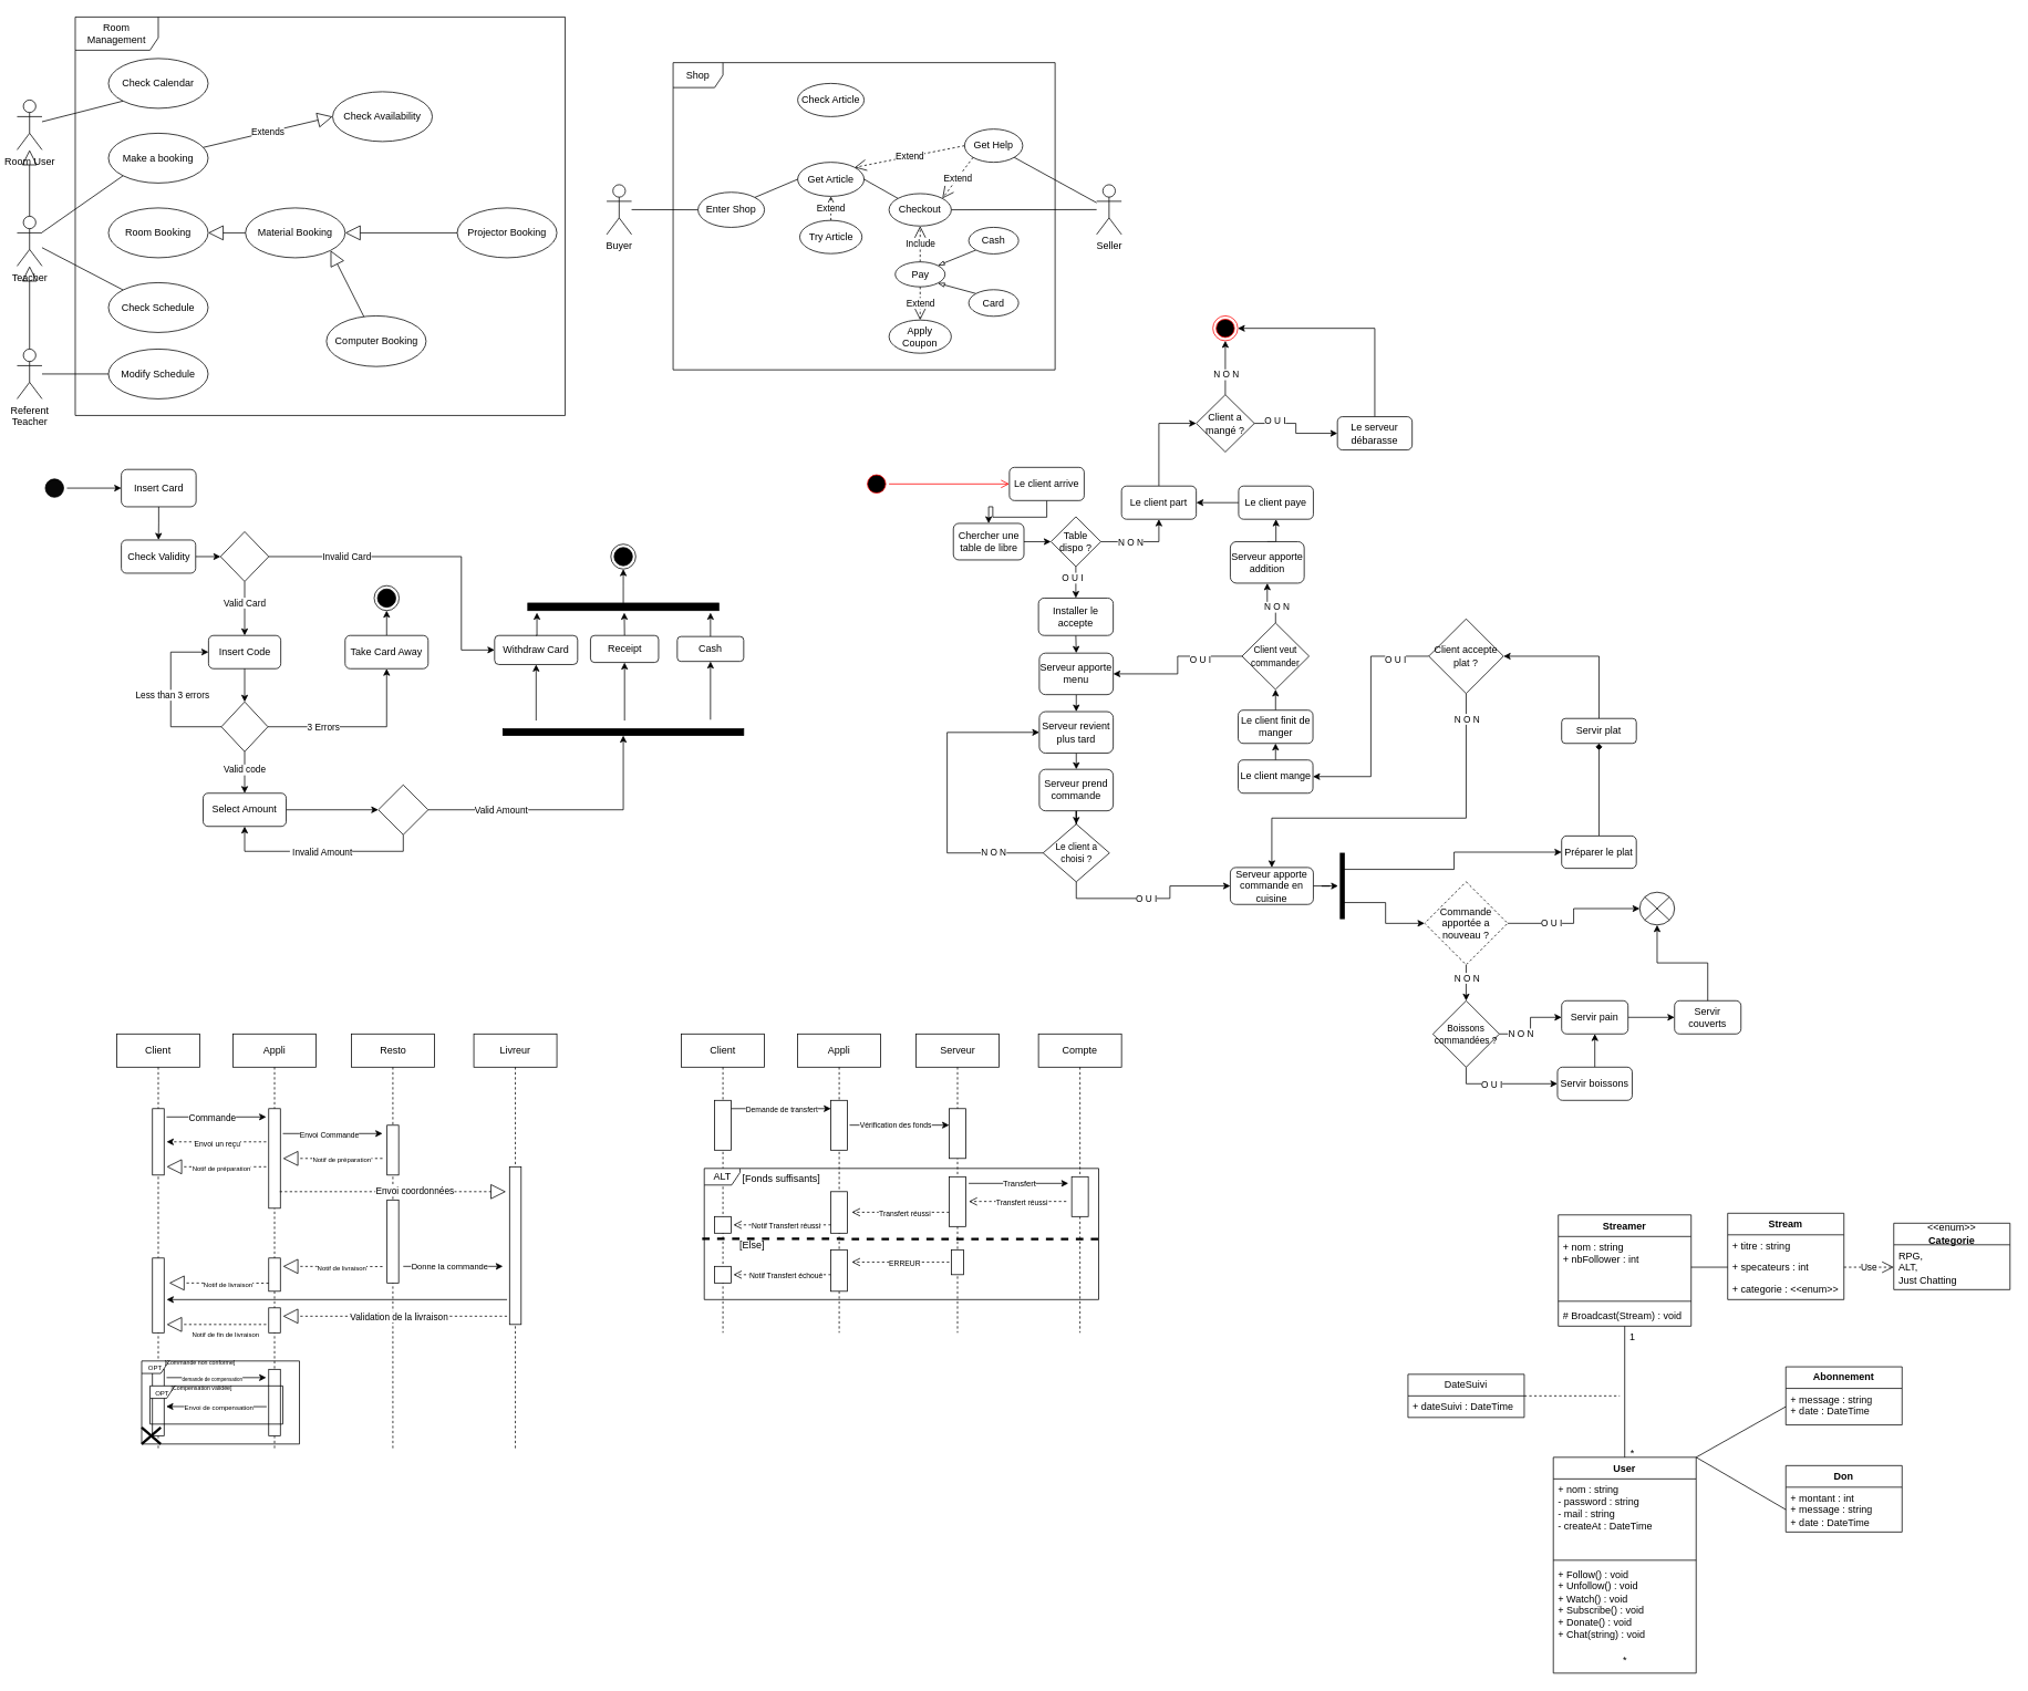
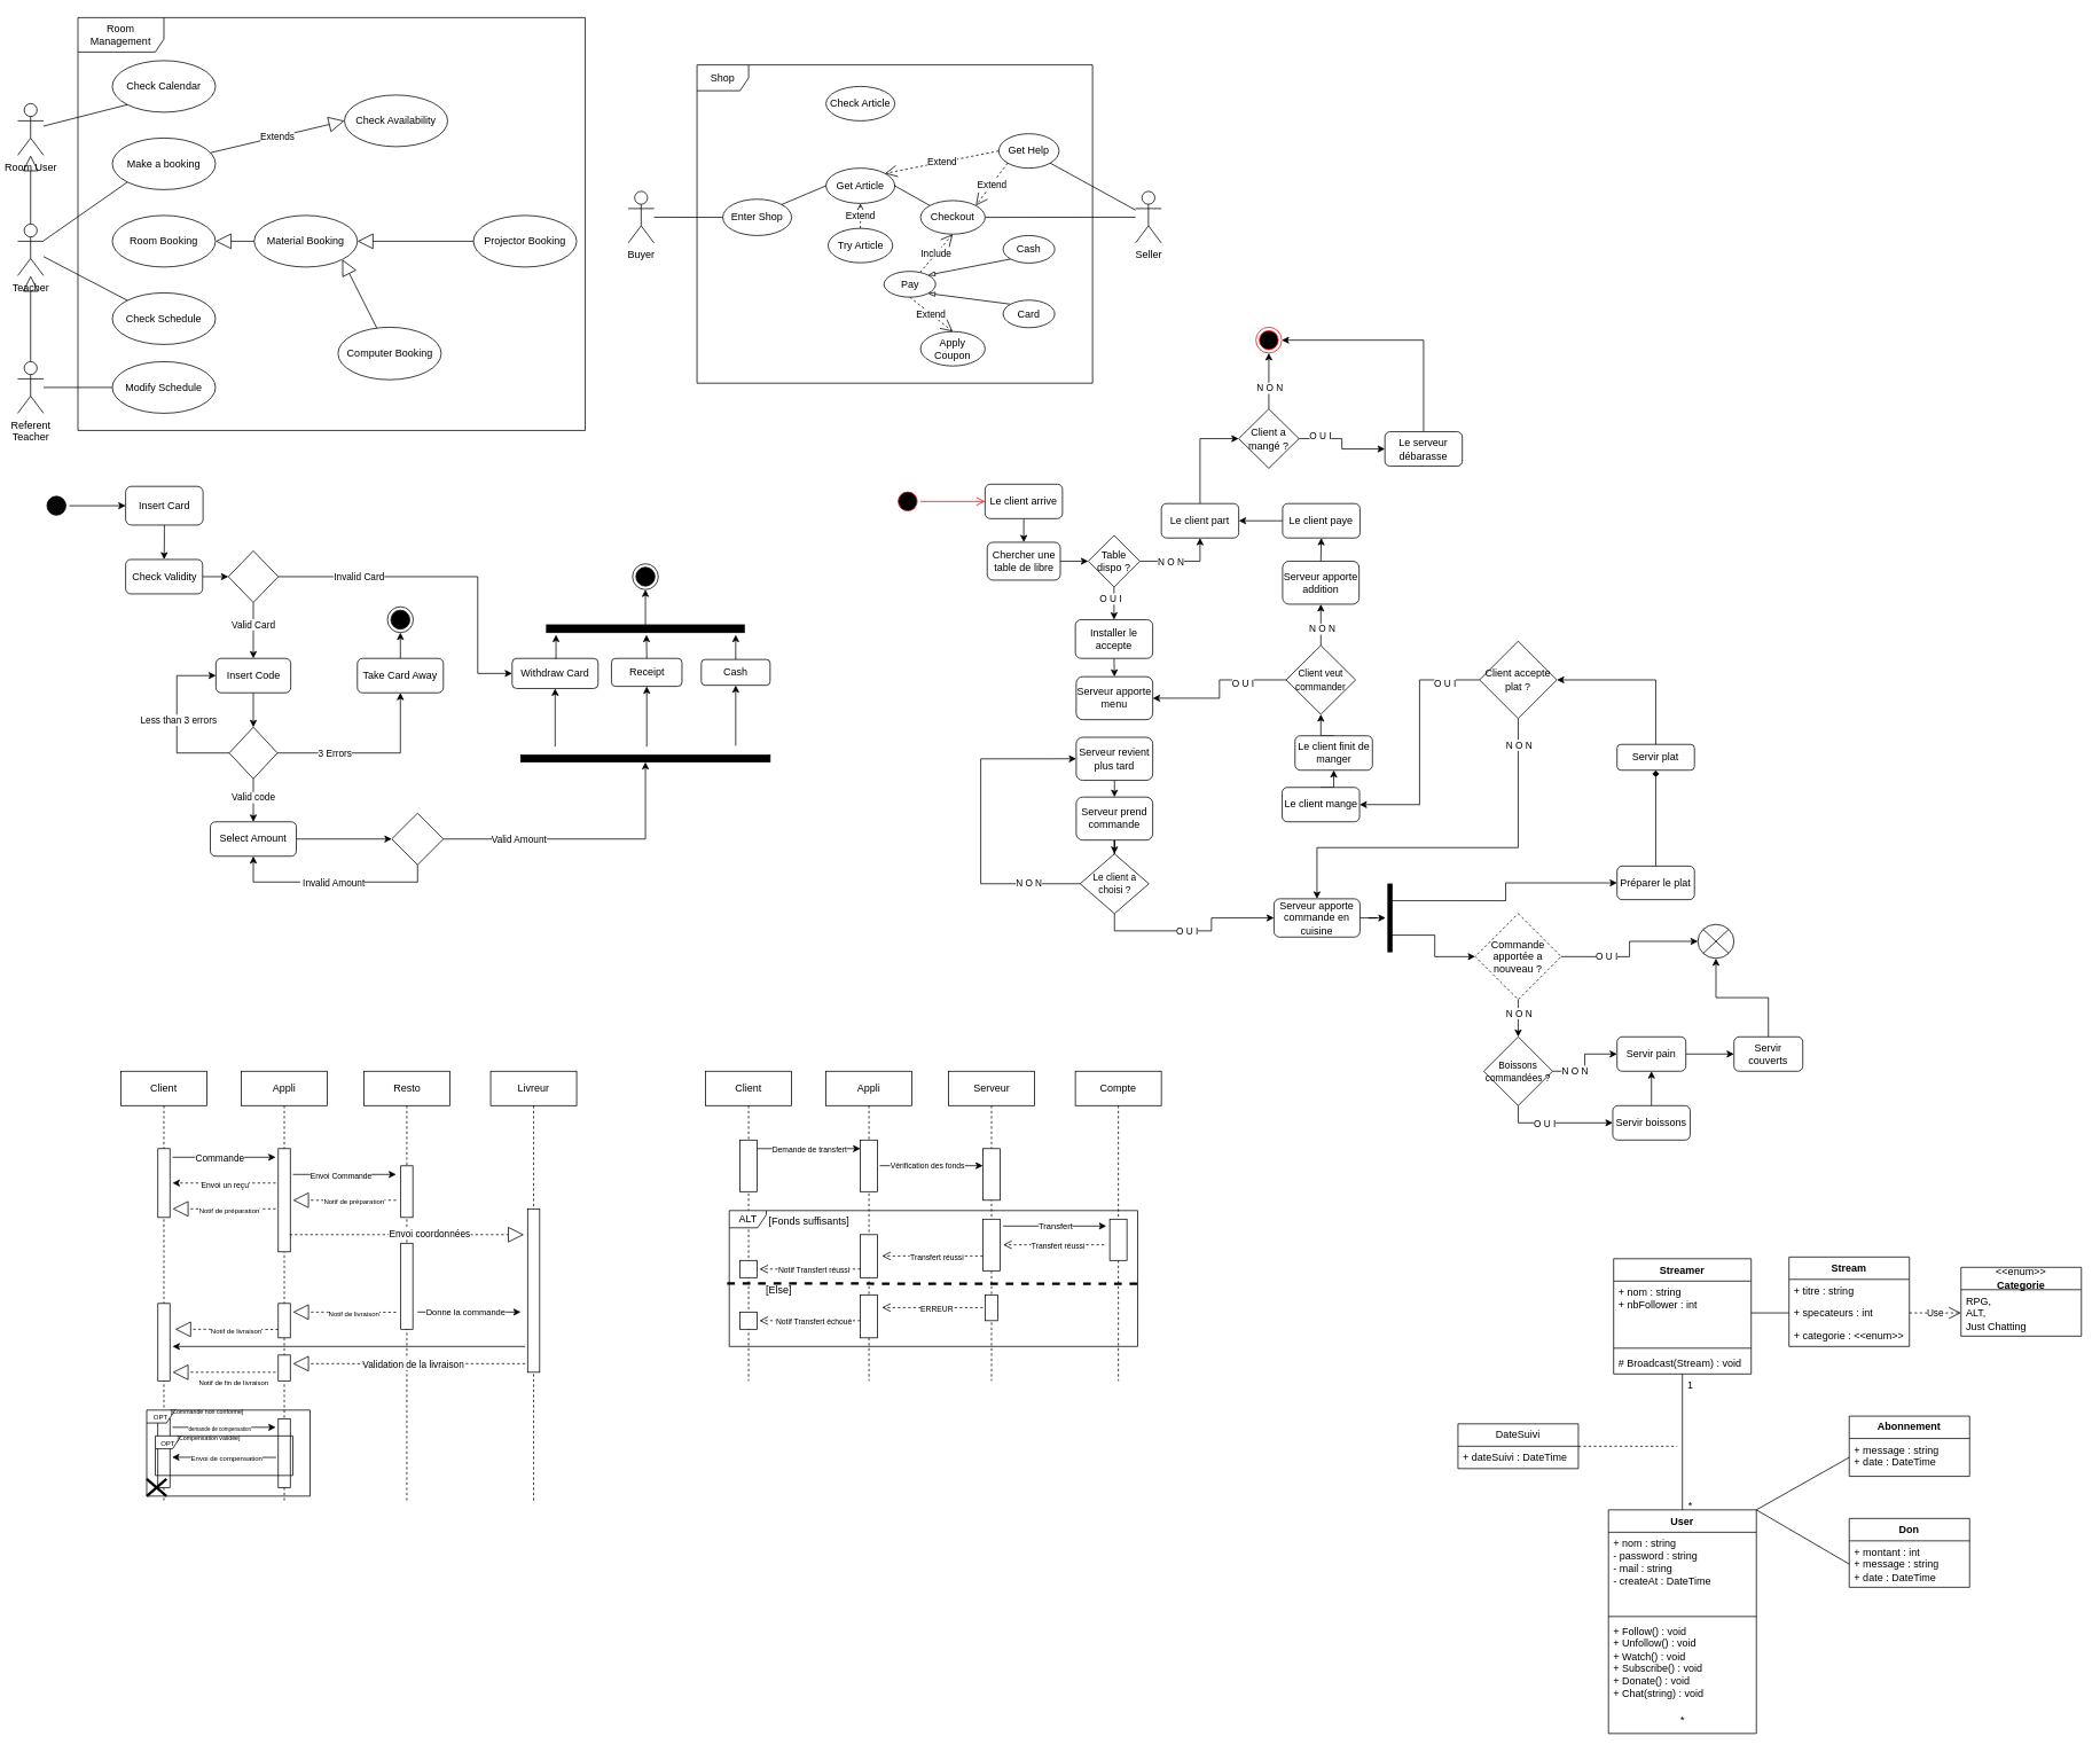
- <mxCell id="29" value="Pay" style="ellipse;whiteSpace=wrap;html=1;" parent="1" vertex="1"><mxGeometry x="1077.5" y="315" width="60" height="30" as="geometry" /></mxCell>
+ <mxCell id="29" value="Pay" style="ellipse;whiteSpace=wrap;html=1;" parent="1" vertex="1"><mxGeometry x="1027.5" y="315" width="60" height="30" as="geometry" /></mxCell>
- <mxCell id="98" value="Le client arrive" style="rounded=1;whiteSpace=wrap;html=1;" parent="1" vertex="1"><mxGeometry x="1215" y="562.5" width="90" height="40" as="geometry" /></mxCell>
+ <mxCell id="98" value="Le client arrive" style="rounded=1;whiteSpace=wrap;html=1;" parent="1" vertex="1"><mxGeometry x="1145" y="562.5" width="90" height="40" as="geometry" /></mxCell>
- <mxCell id="120" value="Serveur apporte addition" style="rounded=1;whiteSpace=wrap;html=1;" parent="1" vertex="1"><mxGeometry x="1481" y="652" width="89" height="50" as="geometry" /></mxCell>
+ <mxCell id="120" value="Serveur apporte addition" style="rounded=1;whiteSpace=wrap;html=1;" parent="1" vertex="1"><mxGeometry x="1491" y="652" width="89" height="50" as="geometry" /></mxCell>
- <mxCell id="113" style="edgeStyle=orthogonalEdgeStyle;rounded=0;orthogonalLoop=1;jettySize=auto;html=1;exitX=0.5;exitY=1;exitDx=0;exitDy=0;entryX=0.5;entryY=0;entryDx=0;entryDy=0;" parent="1" source="114" target="116" edge="1"><mxGeometry relative="1" as="geometry" /></mxCell>
- <mxCell id="129" value="Le client finit de manger" style="rounded=1;whiteSpace=wrap;html=1;" parent="1" vertex="1"><mxGeometry x="1490.51" y="855" width="90" height="40" as="geometry" /></mxCell>
+ <mxCell id="129" value="Le client finit de manger" style="rounded=1;whiteSpace=wrap;html=1;" parent="1" vertex="1"><mxGeometry x="1505.51" y="855" width="90" height="40" as="geometry" /></mxCell>
